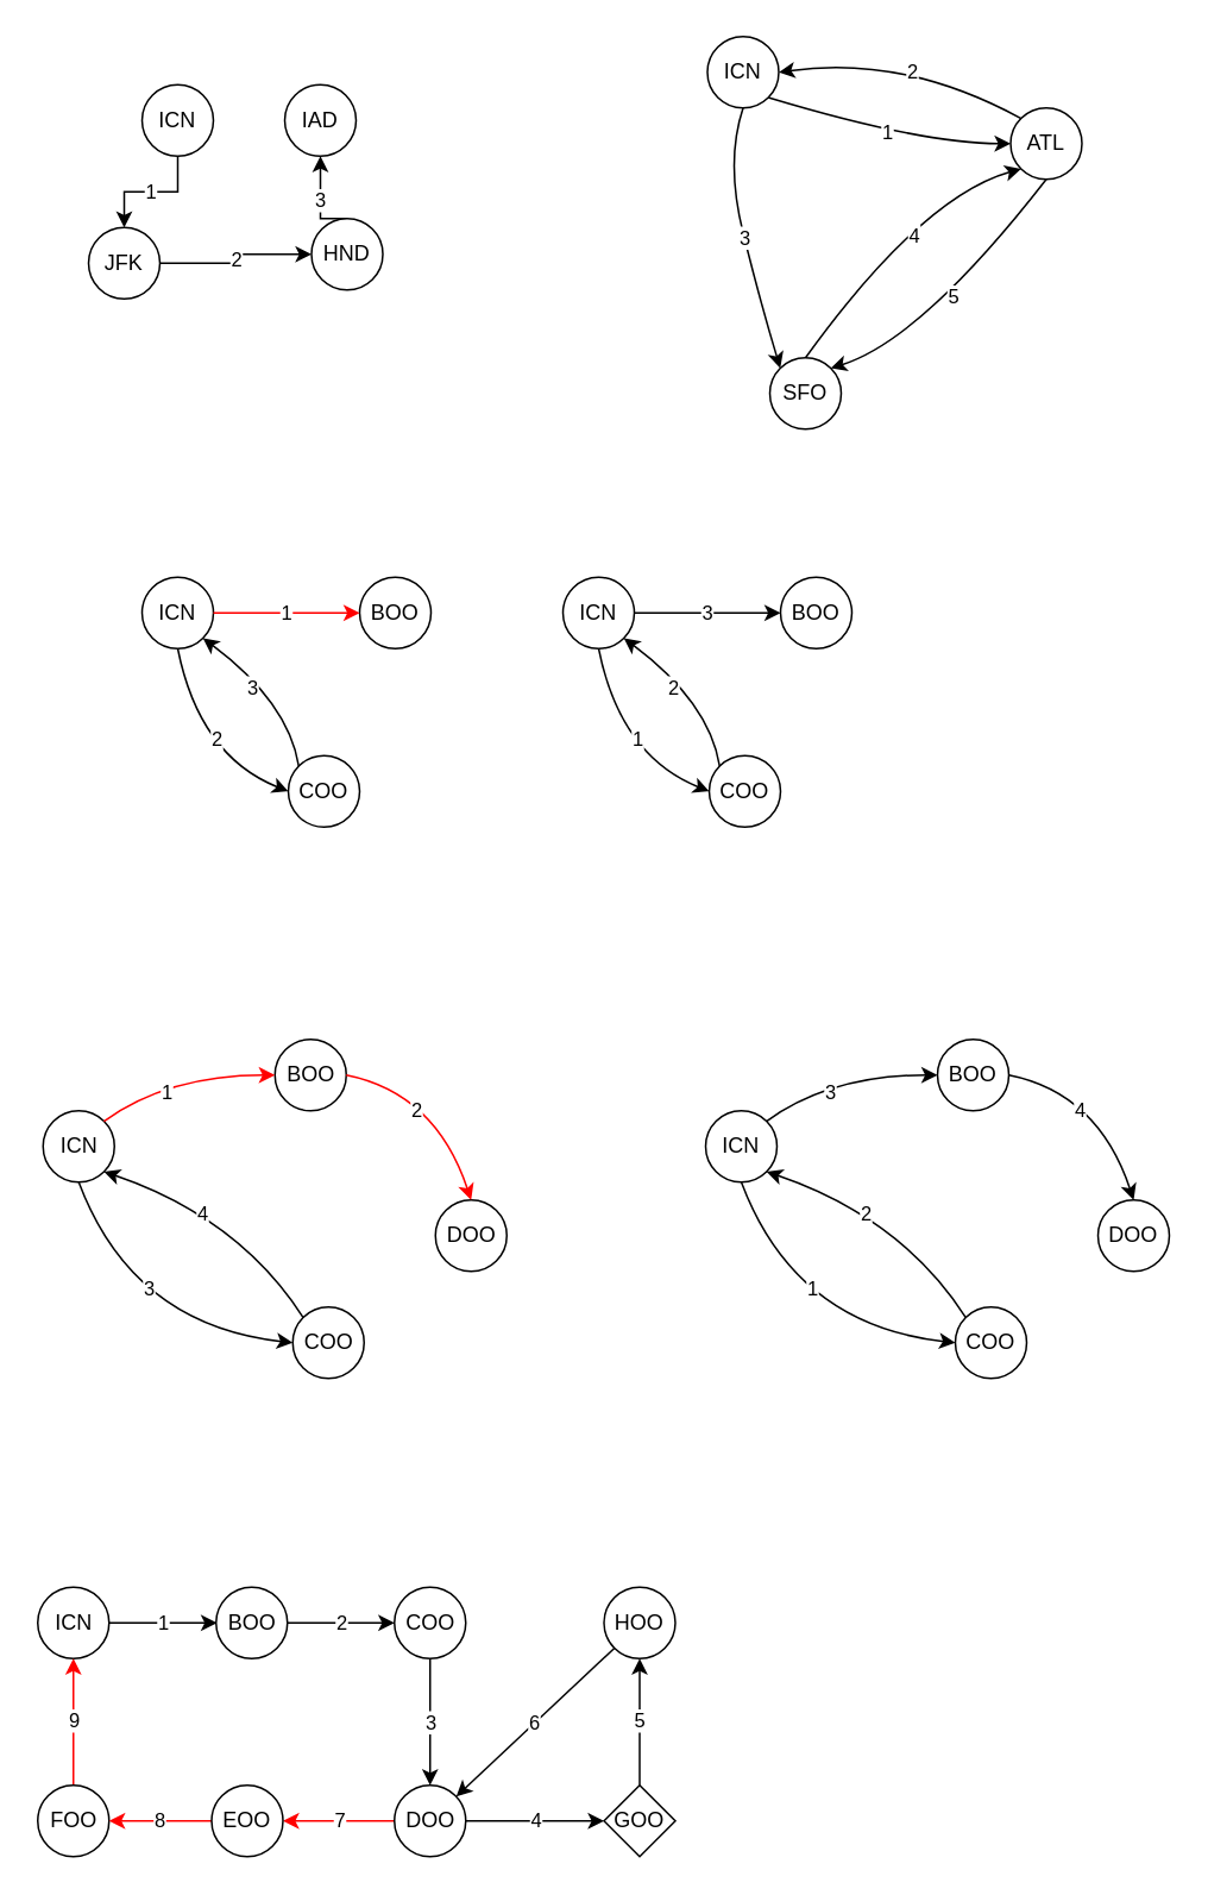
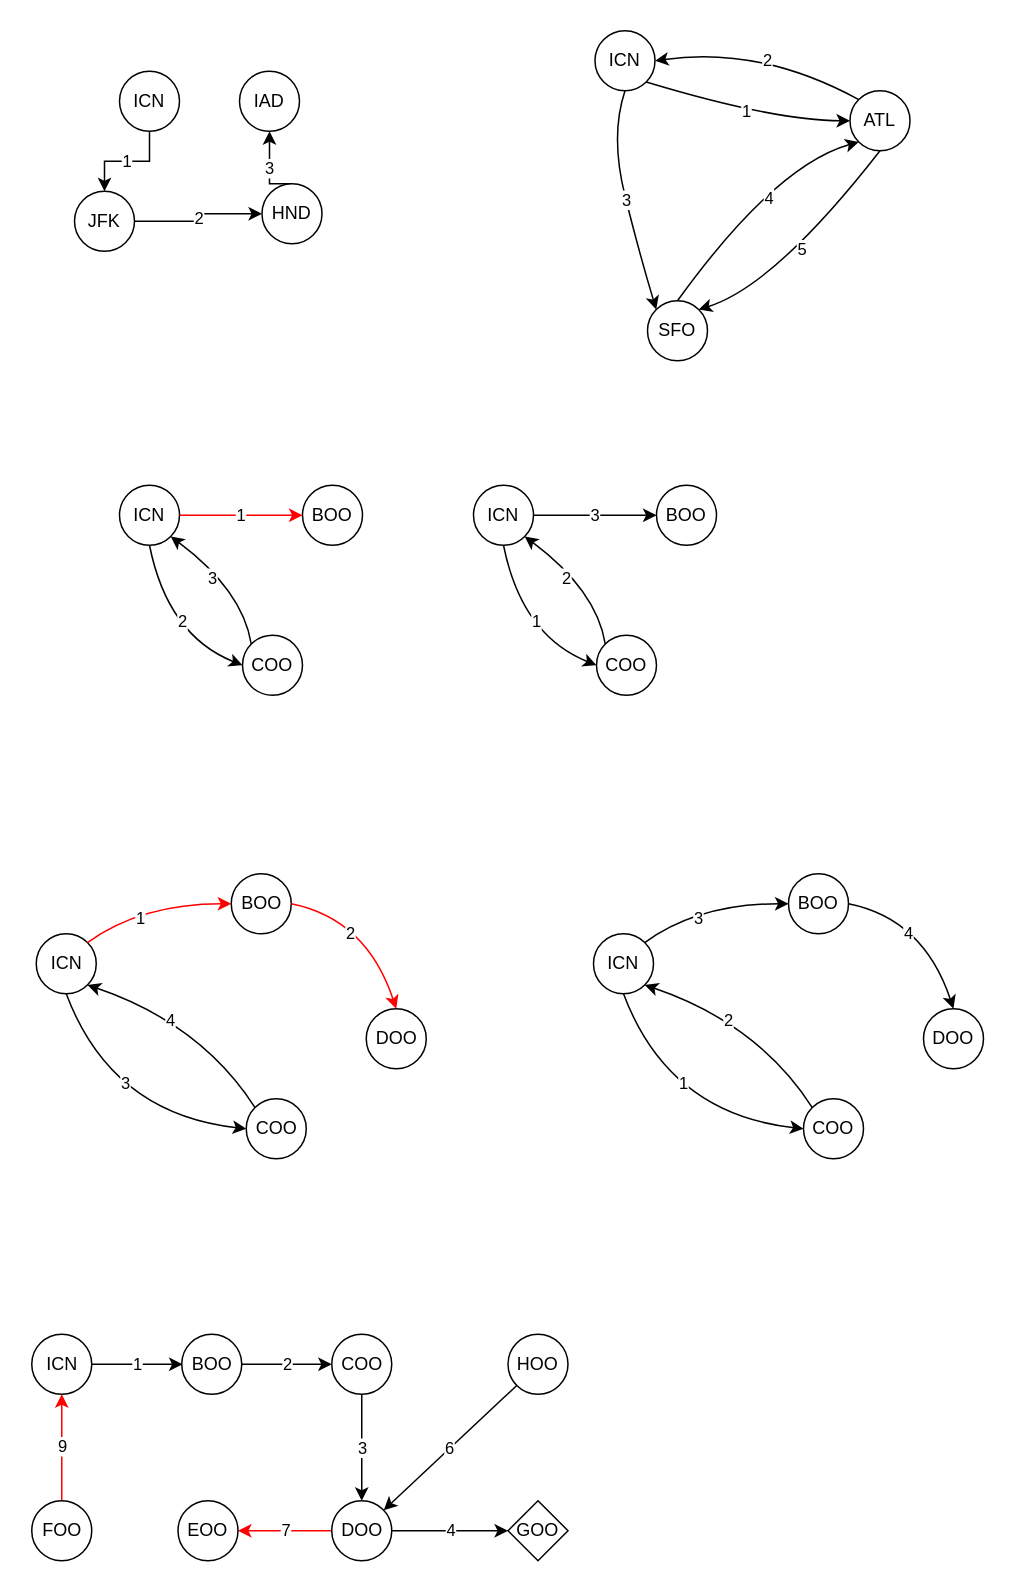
- <mxCell id="58" value="5" style="edgeStyle=orthogonalEdgeStyle;rounded=0;orthogonalLoop=1;jettySize=auto;html=1;exitX=0.5;exitY=0;exitDx=0;exitDy=0;entryX=0.5;entryY=1;entryDx=0;entryDy=0;strokeColor=#000000;" parent="1" source="59" target="60" edge="1"><mxGeometry relative="1" as="geometry" /></mxCell>
- <mxCell id="56" value="8" style="edgeStyle=orthogonalEdgeStyle;rounded=0;orthogonalLoop=1;jettySize=auto;html=1;exitX=0;exitY=0.5;exitDx=0;exitDy=0;entryX=1;entryY=0.5;entryDx=0;entryDy=0;strokeColor=#FF0000;" parent="1" source="57" target="55" edge="1"><mxGeometry relative="1" as="geometry" /></mxCell>
